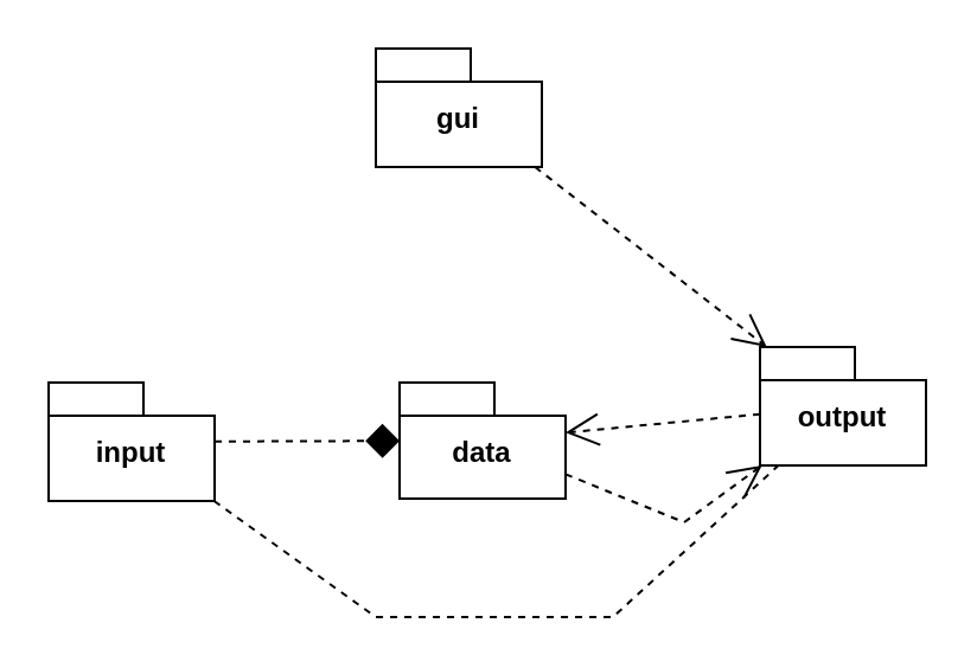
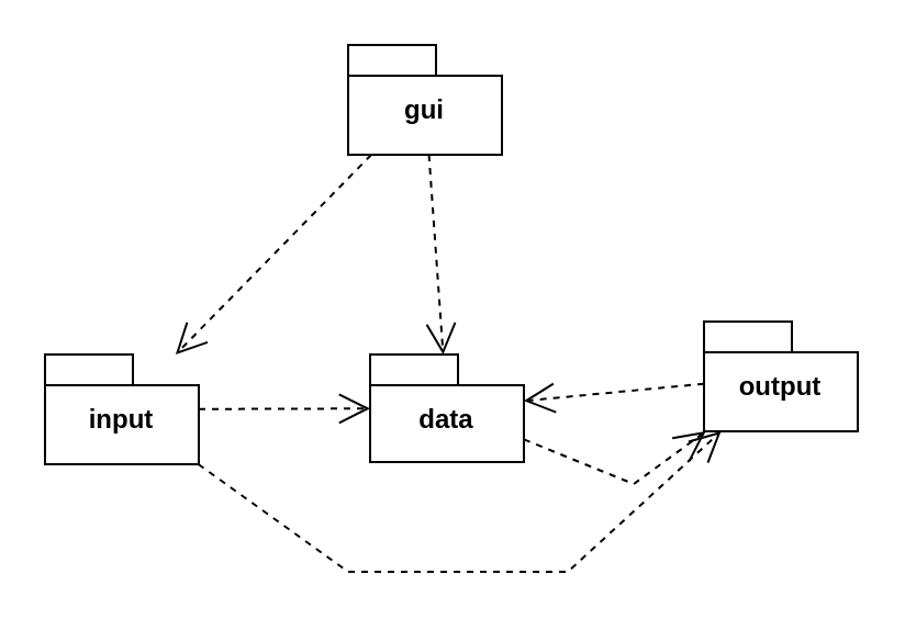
- <mxCell id="8" value="c%3CmxGraphModel%3E%3Croot%3E%3CmxCell%20id%3D%220%22%2F%3E%3CmxCell%20id%3D%221%22%20parent%3D%220%22%2F%3E%3CmxCell%20id%3D%222%22%20value%3D%22Use%22%20style%3D%22endArrow%3Dopen%3BendSize%3D12%3Bdashed%3D1%3Bhtml%3D1%3Brounded%3D0%3BfontColor%3Dnone%3BnoLabel%3D1%3B%22%20edge%3D%221%22%20parent%3D%221%22%3E%3CmxGeometry%20width%3D%22160%22%20relative%3D%221%22%20as%3D%22geometry%22%3E%3CmxPoint%20x%3D%22655%22%20y%3D%22220%22%20as%3D%22sourcePoint%22%2F%3E%3CmxPoint%20x%3D%22655%22%20y%3D%22280%22%20as%3D%22targetPoint%22%2F%3E%3C%2FmxGeometry%3E%3C%2FmxCell%3E%3C%2Froot%3E%3C%2FmxGraphModel%3E" style="endArrow=open;endSize=12;dashed=1;html=1;rounded=0;fontColor=none;noLabel=1;" parent="1" source="3" target="5" edge="1"><mxGeometry width="160" relative="1" as="geometry"><mxPoint x="215" y="80" as="sourcePoint" /><mxPoint x="221" y="170" as="targetPoint" /></mxGeometry></mxCell>
+ <mxCell id="7" value="c%3CmxGraphModel%3E%3Croot%3E%3CmxCell%20id%3D%220%22%2F%3E%3CmxCell%20id%3D%221%22%20parent%3D%220%22%2F%3E%3CmxCell%20id%3D%222%22%20value%3D%22Use%22%20style%3D%22endArrow%3Dopen%3BendSize%3D12%3Bdashed%3D1%3Bhtml%3D1%3Brounded%3D0%3BfontColor%3Dnone%3BnoLabel%3D1%3B%22%20edge%3D%221%22%20parent%3D%221%22%3E%3CmxGeometry%20width%3D%22160%22%20relative%3D%221%22%20as%3D%22geometry%22%3E%3CmxPoint%20x%3D%22655%22%20y%3D%22220%22%20as%3D%22sourcePoint%22%2F%3E%3CmxPoint%20x%3D%22655%22%20y%3D%22280%22%20as%3D%22targetPoint%22%2F%3E%3C%2FmxGeometry%3E%3C%2FmxCell%3E%3C%2Froot%3E%3C%2FmxGraphModel%3E" style="endArrow=open;endSize=12;dashed=1;html=1;rounded=0;fontColor=none;noLabel=1;" parent="1" source="3" target="2" edge="1"><mxGeometry width="160" relative="1" as="geometry"><mxPoint x="188" y="80" as="sourcePoint" /><mxPoint x="98" y="170" as="targetPoint" /></mxGeometry></mxCell>
+ <mxCell id="6" value="c%3CmxGraphModel%3E%3Croot%3E%3CmxCell%20id%3D%220%22%2F%3E%3CmxCell%20id%3D%221%22%20parent%3D%220%22%2F%3E%3CmxCell%20id%3D%222%22%20value%3D%22Use%22%20style%3D%22endArrow%3Dopen%3BendSize%3D12%3Bdashed%3D1%3Bhtml%3D1%3Brounded%3D0%3BfontColor%3Dnone%3BnoLabel%3D1%3B%22%20edge%3D%221%22%20parent%3D%221%22%3E%3CmxGeometry%20width%3D%22160%22%20relative%3D%221%22%20as%3D%22geometry%22%3E%3CmxPoint%20x%3D%22655%22%20y%3D%22220%22%20as%3D%22sourcePoint%22%2F%3E%3CmxPoint%20x%3D%22655%22%20y%3D%22280%22%20as%3D%22targetPoint%22%2F%3E%3C%2FmxGeometry%3E%3C%2FmxCell%3E%3C%2Froot%3E%3C%2FmxGraphModel%3E" style="endArrow=open;endSize=12;dashed=1;html=1;rounded=0;fontColor=none;noLabel=1;" parent="1" source="3" target="4" edge="1"><mxGeometry width="160" relative="1" as="geometry"><mxPoint x="503" y="210" as="sourcePoint" /><mxPoint x="503" y="270" as="targetPoint" /></mxGeometry></mxCell>
- <mxCell id="9" value="c%3CmxGraphModel%3E%3Croot%3E%3CmxCell%20id%3D%220%22%2F%3E%3CmxCell%20id%3D%221%22%20parent%3D%220%22%2F%3E%3CmxCell%20id%3D%222%22%20value%3D%22Use%22%20style%3D%22endArrow%3Dopen%3BendSize%3D12%3Bdashed%3D1%3Bhtml%3D1%3Brounded%3D0%3BfontColor%3Dnone%3BnoLabel%3D1%3B%22%20edge%3D%221%22%20parent%3D%221%22%3E%3CmxGeometry%20width%3D%22160%22%20relative%3D%221%22%20as%3D%22geometry%22%3E%3CmxPoint%20x%3D%22655%22%20y%3D%22220%22%20as%3D%22sourcePoint%22%2F%3E%3CmxPoint%20x%3D%22655%22%20y%3D%22280%22%20as%3D%22targetPoint%22%2F%3E%3C%2FmxGeometry%3E%3C%2FmxCell%3E%3C%2Froot%3E%3C%2FmxGraphModel%3E" style="endArrow=diamond;endSize=12;dashed=1;html=1;rounded=0;fontColor=none;noLabel=1;" parent="1" source="4" target="2" edge="1"><mxGeometry width="160" relative="1" as="geometry"><mxPoint x="180" y="81" as="sourcePoint" /><mxPoint x="90" y="171" as="targetPoint" /></mxGeometry></mxCell>
+ <mxCell id="9" value="c%3CmxGraphModel%3E%3Croot%3E%3CmxCell%20id%3D%220%22%2F%3E%3CmxCell%20id%3D%221%22%20parent%3D%220%22%2F%3E%3CmxCell%20id%3D%222%22%20value%3D%22Use%22%20style%3D%22endArrow%3Dopen%3BendSize%3D12%3Bdashed%3D1%3Bhtml%3D1%3Brounded%3D0%3BfontColor%3Dnone%3BnoLabel%3D1%3B%22%20edge%3D%221%22%20parent%3D%221%22%3E%3CmxGeometry%20width%3D%22160%22%20relative%3D%221%22%20as%3D%22geometry%22%3E%3CmxPoint%20x%3D%22655%22%20y%3D%22220%22%20as%3D%22sourcePoint%22%2F%3E%3CmxPoint%20x%3D%22655%22%20y%3D%22280%22%20as%3D%22targetPoint%22%2F%3E%3C%2FmxGeometry%3E%3C%2FmxCell%3E%3C%2Froot%3E%3C%2FmxGraphModel%3E" style="endArrow=open;endSize=12;dashed=1;html=1;rounded=0;fontColor=none;noLabel=1;" parent="1" source="4" target="2" edge="1"><mxGeometry width="160" relative="1" as="geometry"><mxPoint x="180" y="81" as="sourcePoint" /><mxPoint x="90" y="171" as="targetPoint" /></mxGeometry></mxCell>
- <mxCell id="12" value="c%3CmxGraphModel%3E%3Croot%3E%3CmxCell%20id%3D%220%22%2F%3E%3CmxCell%20id%3D%221%22%20parent%3D%220%22%2F%3E%3CmxCell%20id%3D%222%22%20value%3D%22Use%22%20style%3D%22endArrow%3Dopen%3BendSize%3D12%3Bdashed%3D1%3Bhtml%3D1%3Brounded%3D0%3BfontColor%3Dnone%3BnoLabel%3D1%3B%22%20edge%3D%221%22%20parent%3D%221%22%3E%3CmxGeometry%20width%3D%22160%22%20relative%3D%221%22%20as%3D%22geometry%22%3E%3CmxPoint%20x%3D%22655%22%20y%3D%22220%22%20as%3D%22sourcePoint%22%2F%3E%3CmxPoint%20x%3D%22655%22%20y%3D%22280%22%20as%3D%22targetPoint%22%2F%3E%3C%2FmxGeometry%3E%3C%2FmxCell%3E%3C%2Froot%3E%3C%2FmxGraphModel%3E" style="endArrow=none;endSize=12;dashed=1;html=1;rounded=0;fontColor=none;noLabel=1;" parent="1" source="4" target="5" edge="1"><mxGeometry width="160" relative="1" as="geometry"><mxPoint x="100" y="196" as="sourcePoint" /><mxPoint x="188" y="196" as="targetPoint" /><Array as="points"><mxPoint x="158" y="260" /><mxPoint x="258" y="260" /></Array></mxGeometry></mxCell>
+ <mxCell id="12" value="c%3CmxGraphModel%3E%3Croot%3E%3CmxCell%20id%3D%220%22%2F%3E%3CmxCell%20id%3D%221%22%20parent%3D%220%22%2F%3E%3CmxCell%20id%3D%222%22%20value%3D%22Use%22%20style%3D%22endArrow%3Dopen%3BendSize%3D12%3Bdashed%3D1%3Bhtml%3D1%3Brounded%3D0%3BfontColor%3Dnone%3BnoLabel%3D1%3B%22%20edge%3D%221%22%20parent%3D%221%22%3E%3CmxGeometry%20width%3D%22160%22%20relative%3D%221%22%20as%3D%22geometry%22%3E%3CmxPoint%20x%3D%22655%22%20y%3D%22220%22%20as%3D%22sourcePoint%22%2F%3E%3CmxPoint%20x%3D%22655%22%20y%3D%22280%22%20as%3D%22targetPoint%22%2F%3E%3C%2FmxGeometry%3E%3C%2FmxCell%3E%3C%2Froot%3E%3C%2FmxGraphModel%3E" style="endArrow=open;endSize=12;dashed=1;html=1;rounded=0;fontColor=none;noLabel=1;" parent="1" source="4" target="5" edge="1"><mxGeometry width="160" relative="1" as="geometry"><mxPoint x="100" y="196" as="sourcePoint" /><mxPoint x="188" y="196" as="targetPoint" /><Array as="points"><mxPoint x="158" y="260" /><mxPoint x="258" y="260" /></Array></mxGeometry></mxCell>
